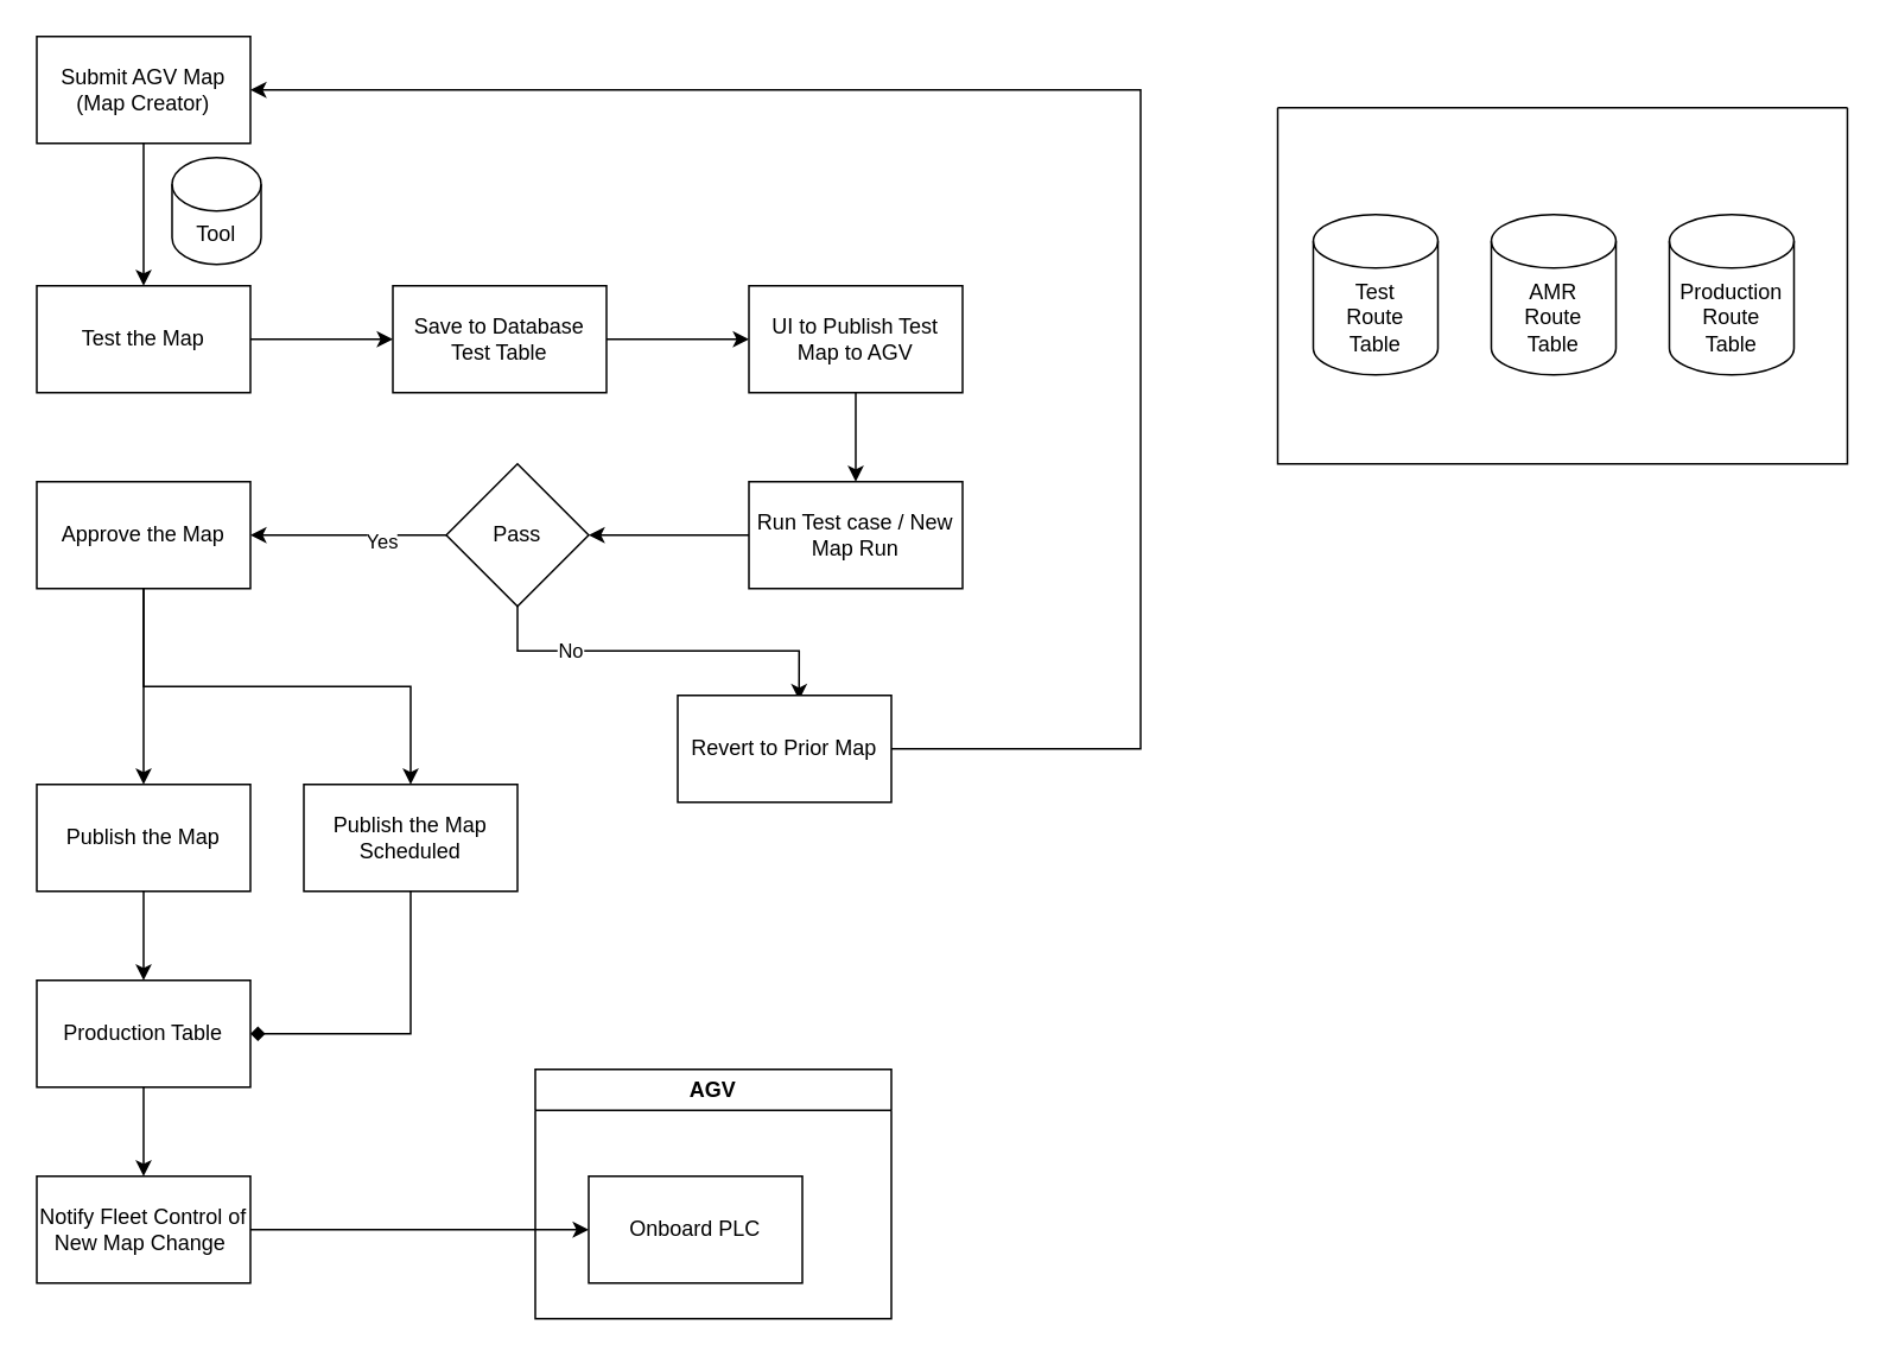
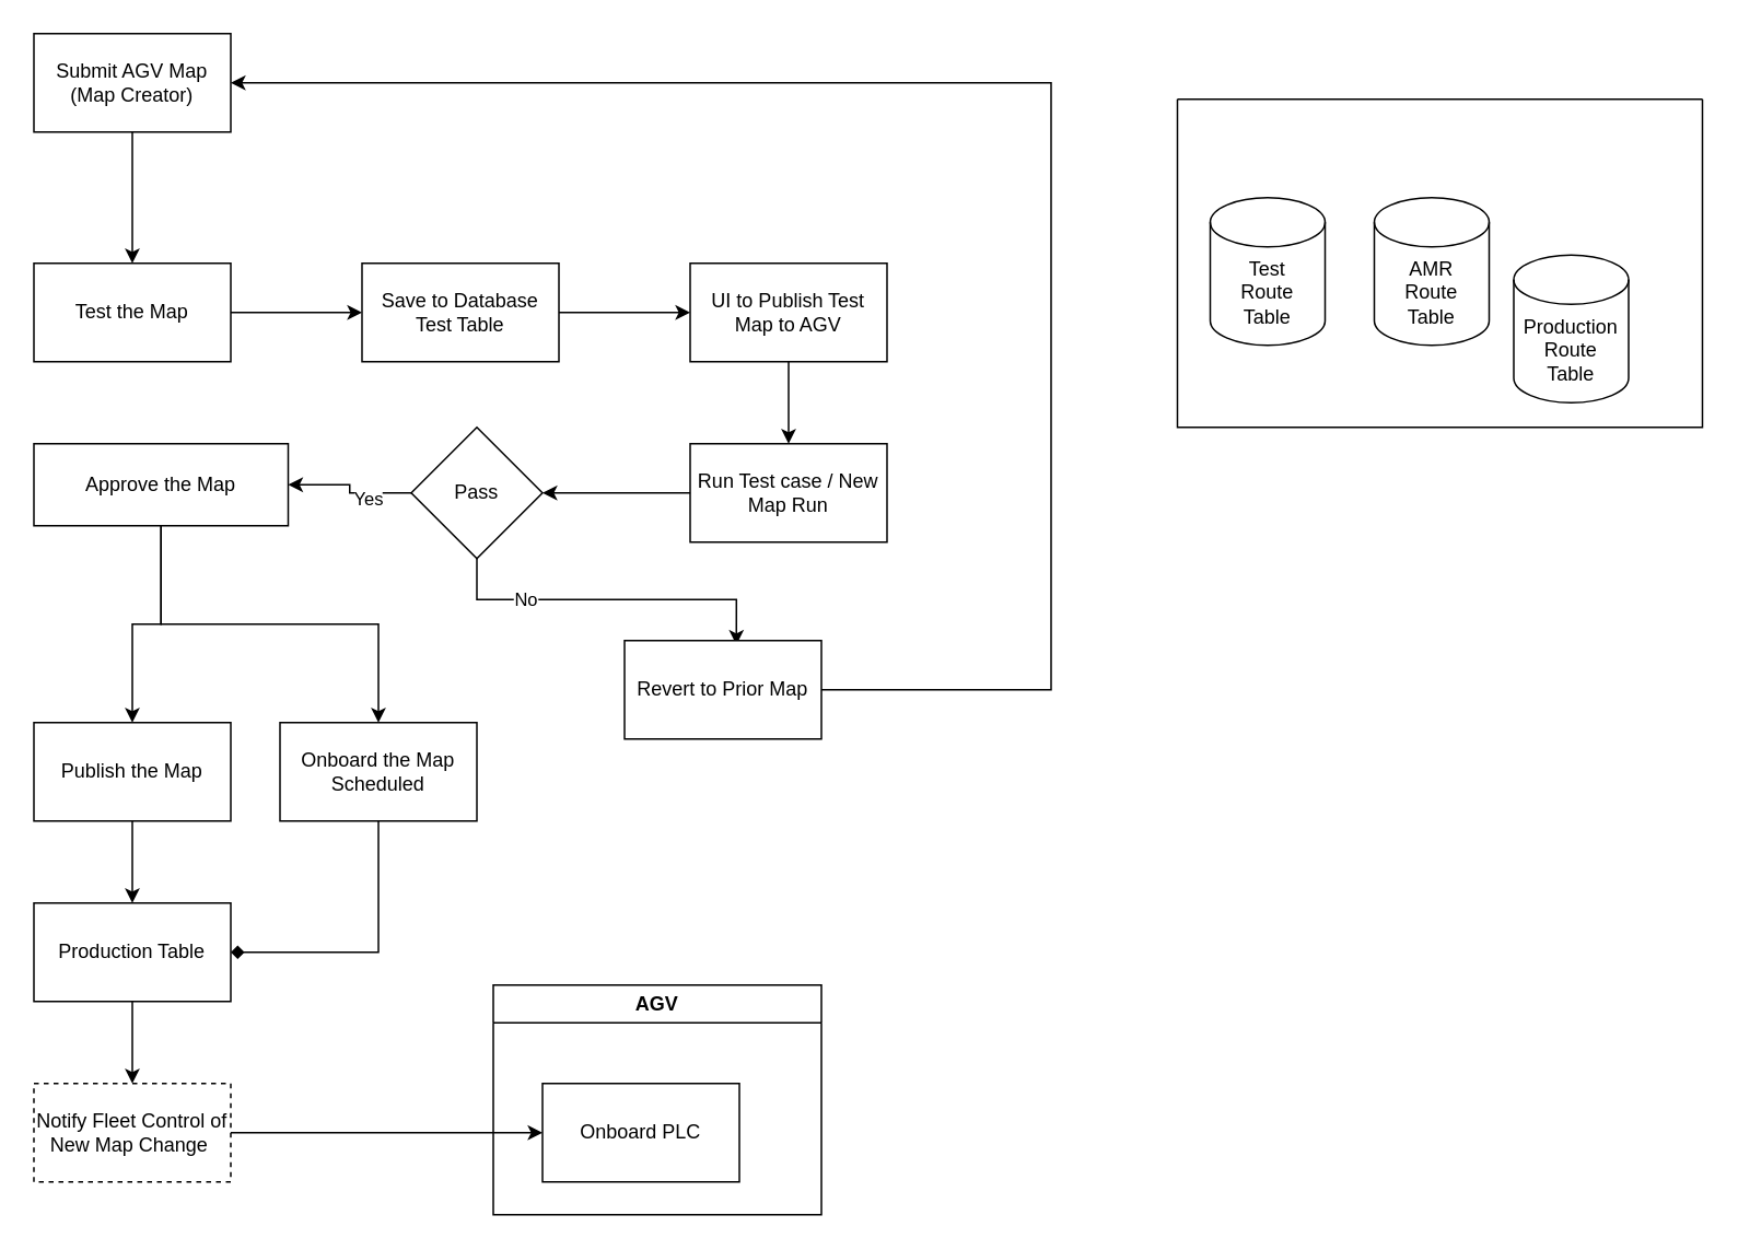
- <mxCell id="32" value="Tool" style="shape=cylinder3;whiteSpace=wrap;html=1;boundedLbl=1;backgroundOutline=1;size=15;" parent="1" vertex="1"><mxGeometry x="96" y="88" width="50" height="60" as="geometry" /></mxCell>
- <mxCell id="35" value="Production&lt;br&gt;Route &lt;br&gt;Table" style="shape=cylinder3;whiteSpace=wrap;html=1;boundedLbl=1;backgroundOutline=1;size=15;" parent="33" vertex="1"><mxGeometry x="220" y="60" width="70" height="90" as="geometry" /></mxCell>
+ <mxCell id="35" value="Production&lt;br&gt;Route &lt;br&gt;Table" style="shape=cylinder3;whiteSpace=wrap;html=1;boundedLbl=1;backgroundOutline=1;size=15;" parent="33" vertex="1"><mxGeometry x="205" y="95" width="70" height="90" as="geometry" /></mxCell>
- <mxCell id="8" value="Approve the Map" style="whiteSpace=wrap;html=1;rounded=0;" parent="1" vertex="1"><mxGeometry x="20" y="270" width="120" height="60" as="geometry" /></mxCell>
+ <mxCell id="8" value="Approve the Map" style="whiteSpace=wrap;html=1;rounded=0;" parent="1" vertex="1"><mxGeometry x="20" y="270" width="155" height="50" as="geometry" /></mxCell>
- <mxCell id="23" value="Publish the Map&lt;br&gt;Scheduled" style="rounded=0;whiteSpace=wrap;html=1;" parent="1" vertex="1"><mxGeometry x="170" y="440" width="120" height="60" as="geometry" /></mxCell>
+ <mxCell id="23" value="Onboard the Map&lt;br&gt;Scheduled" style="rounded=0;whiteSpace=wrap;html=1;" parent="1" vertex="1"><mxGeometry x="170" y="440" width="120" height="60" as="geometry" /></mxCell>
- <mxCell id="27" value="Notify Fleet Control of New Map Change&amp;nbsp;" style="rounded=0;whiteSpace=wrap;html=1;" parent="1" vertex="1"><mxGeometry x="20" y="660" width="120" height="60" as="geometry" /></mxCell>
+ <mxCell id="27" value="Notify Fleet Control of New Map Change&amp;nbsp;" style="rounded=0;whiteSpace=wrap;html=1;dashed=1;" parent="1" vertex="1"><mxGeometry x="20" y="660" width="120" height="60" as="geometry" /></mxCell>
